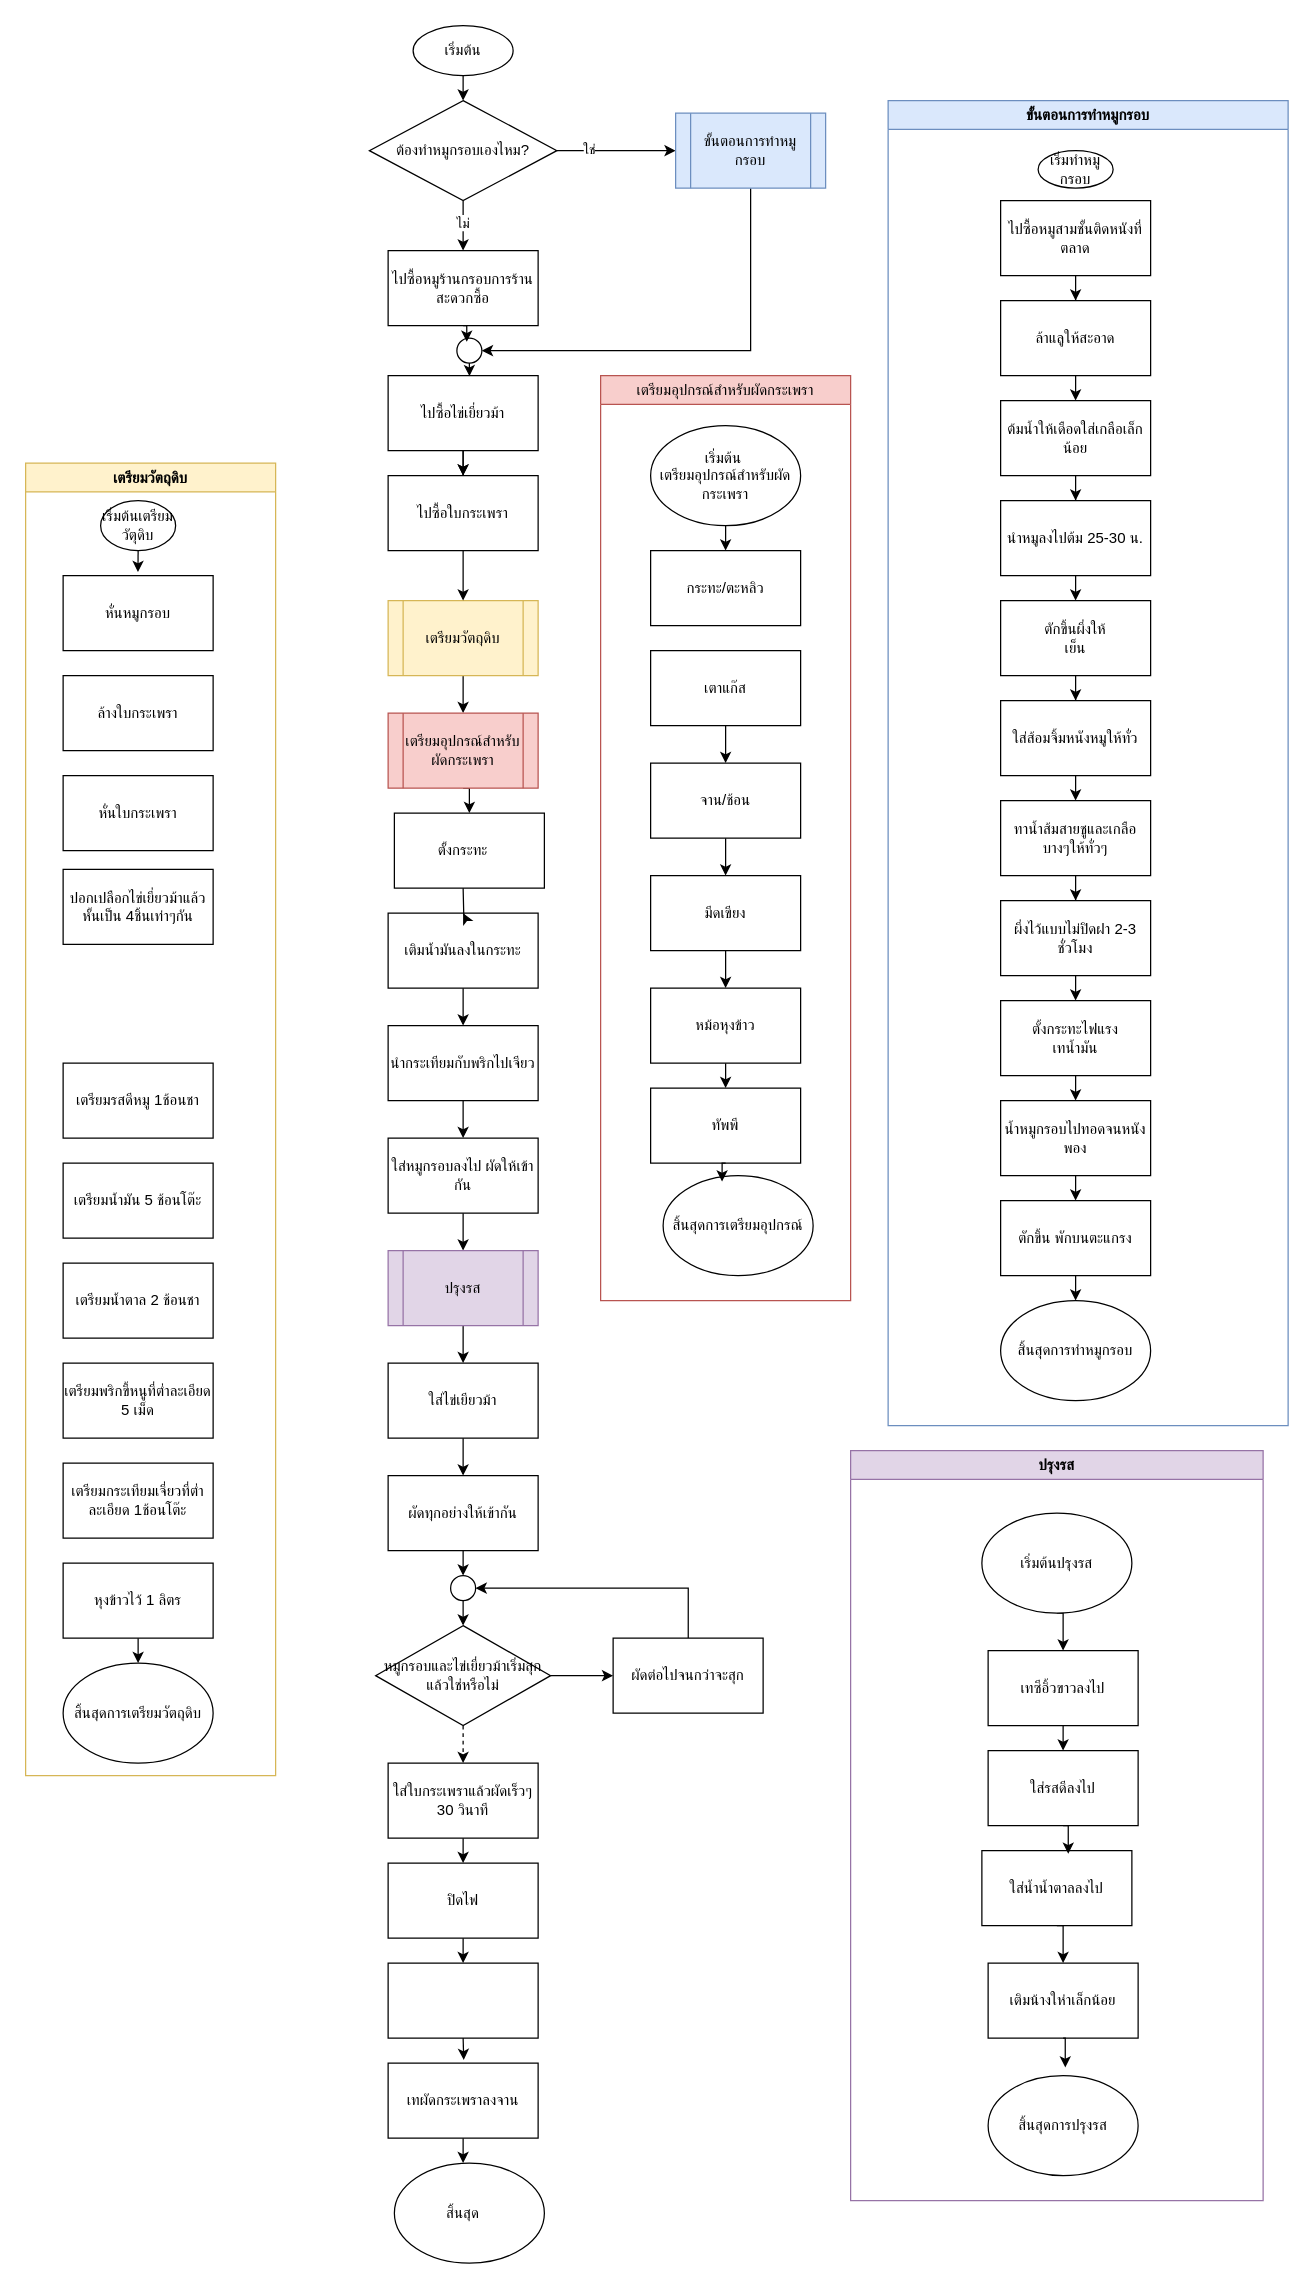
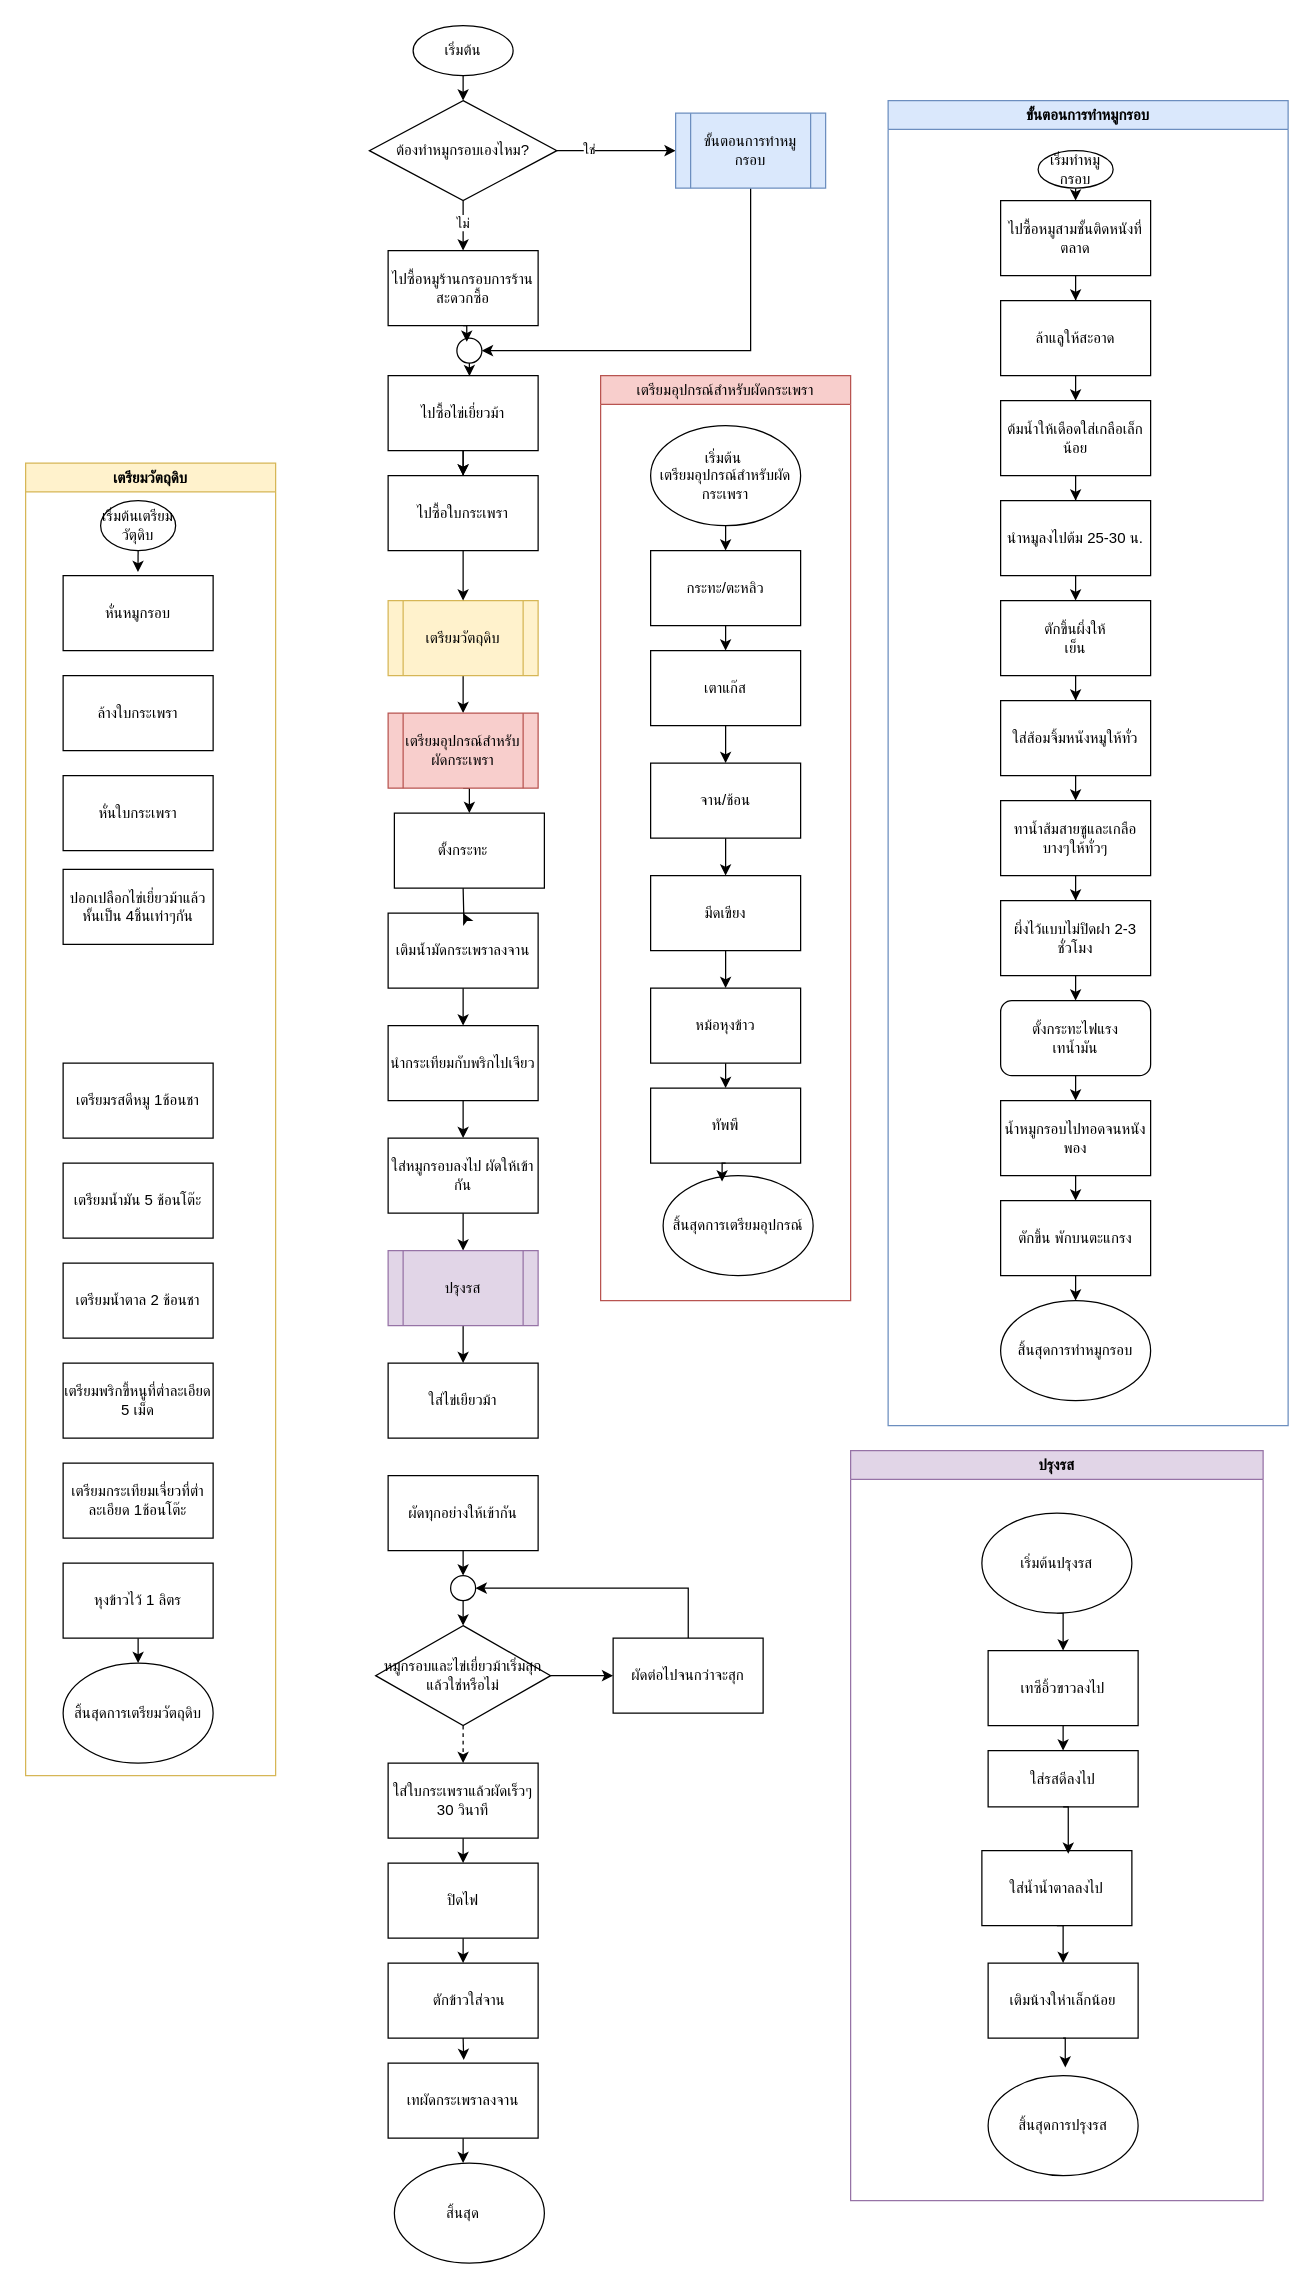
+ <mxCell id="59" style="edgeStyle=orthogonalEdgeStyle;rounded=0;orthogonalLoop=1;jettySize=auto;html=1;exitX=0.5;exitY=1;exitDx=0;exitDy=0;entryX=0.5;entryY=0;entryDx=0;entryDy=0;" edge="1" parent="58" source="60" target="62"><mxGeometry relative="1" as="geometry" /></mxCell>
+ <mxCell id="103" style="edgeStyle=orthogonalEdgeStyle;rounded=0;orthogonalLoop=1;jettySize=auto;html=1;exitX=0.5;exitY=1;exitDx=0;exitDy=0;entryX=0.5;entryY=0;entryDx=0;entryDy=0;" edge="1" parent="100" source="104" target="106"><mxGeometry relative="1" as="geometry" /></mxCell>
- <mxCell id="16" value="เติมน้ำมันลงในกระทะ" style="rounded=0;whiteSpace=wrap;html=1;" vertex="1" parent="1"><mxGeometry x="310" y="730" width="120" height="60" as="geometry" /></mxCell>
+ <mxCell id="16" value="เติมน้ำมัดกระเพราลงจาน" style="rounded=0;whiteSpace=wrap;html=1;" vertex="1" parent="1"><mxGeometry x="310" y="730" width="120" height="60" as="geometry" /></mxCell>
- <mxCell id="75" value="ตั้งกระทะไฟแรง&lt;div&gt;เทน้ำมัน&lt;/div&gt;" style="rounded=0;whiteSpace=wrap;html=1;" vertex="1" parent="58"><mxGeometry x="90" y="720" width="120" height="60" as="geometry" /></mxCell>
+ <mxCell id="75" value="ตั้งกระทะไฟแรง&lt;div&gt;เทน้ำมัน&lt;/div&gt;" style="whiteSpace=wrap;html=1;rounded=1;" vertex="1" parent="58"><mxGeometry x="90" y="720" width="120" height="60" as="geometry" /></mxCell>
- <mxCell id="23" style="edgeStyle=orthogonalEdgeStyle;rounded=0;orthogonalLoop=1;jettySize=auto;html=1;exitX=0.5;exitY=1;exitDx=0;exitDy=0;entryX=0.5;entryY=0;entryDx=0;entryDy=0;" edge="1" parent="1" source="24" target="26"><mxGeometry relative="1" as="geometry" /></mxCell>
- <mxCell id="121" value="ใส่รสดีลงไป" style="rounded=0;whiteSpace=wrap;html=1;" vertex="1" parent="116"><mxGeometry x="110" y="240" width="120" height="60" as="geometry" /></mxCell>
+ <mxCell id="121" value="ใส่รสดีลงไป" style="rounded=0;whiteSpace=wrap;html=1;" vertex="1" parent="116"><mxGeometry x="110" y="240" width="120" height="45" as="geometry" /></mxCell>
+ <mxCell id="40" value="ตักข้าวใส่จาน" style="text;html=1;align=center;verticalAlign=middle;whiteSpace=wrap;rounded=0;" vertex="1" parent="1"><mxGeometry x="335" y="1585" width="80" height="30" as="geometry" /></mxCell>
